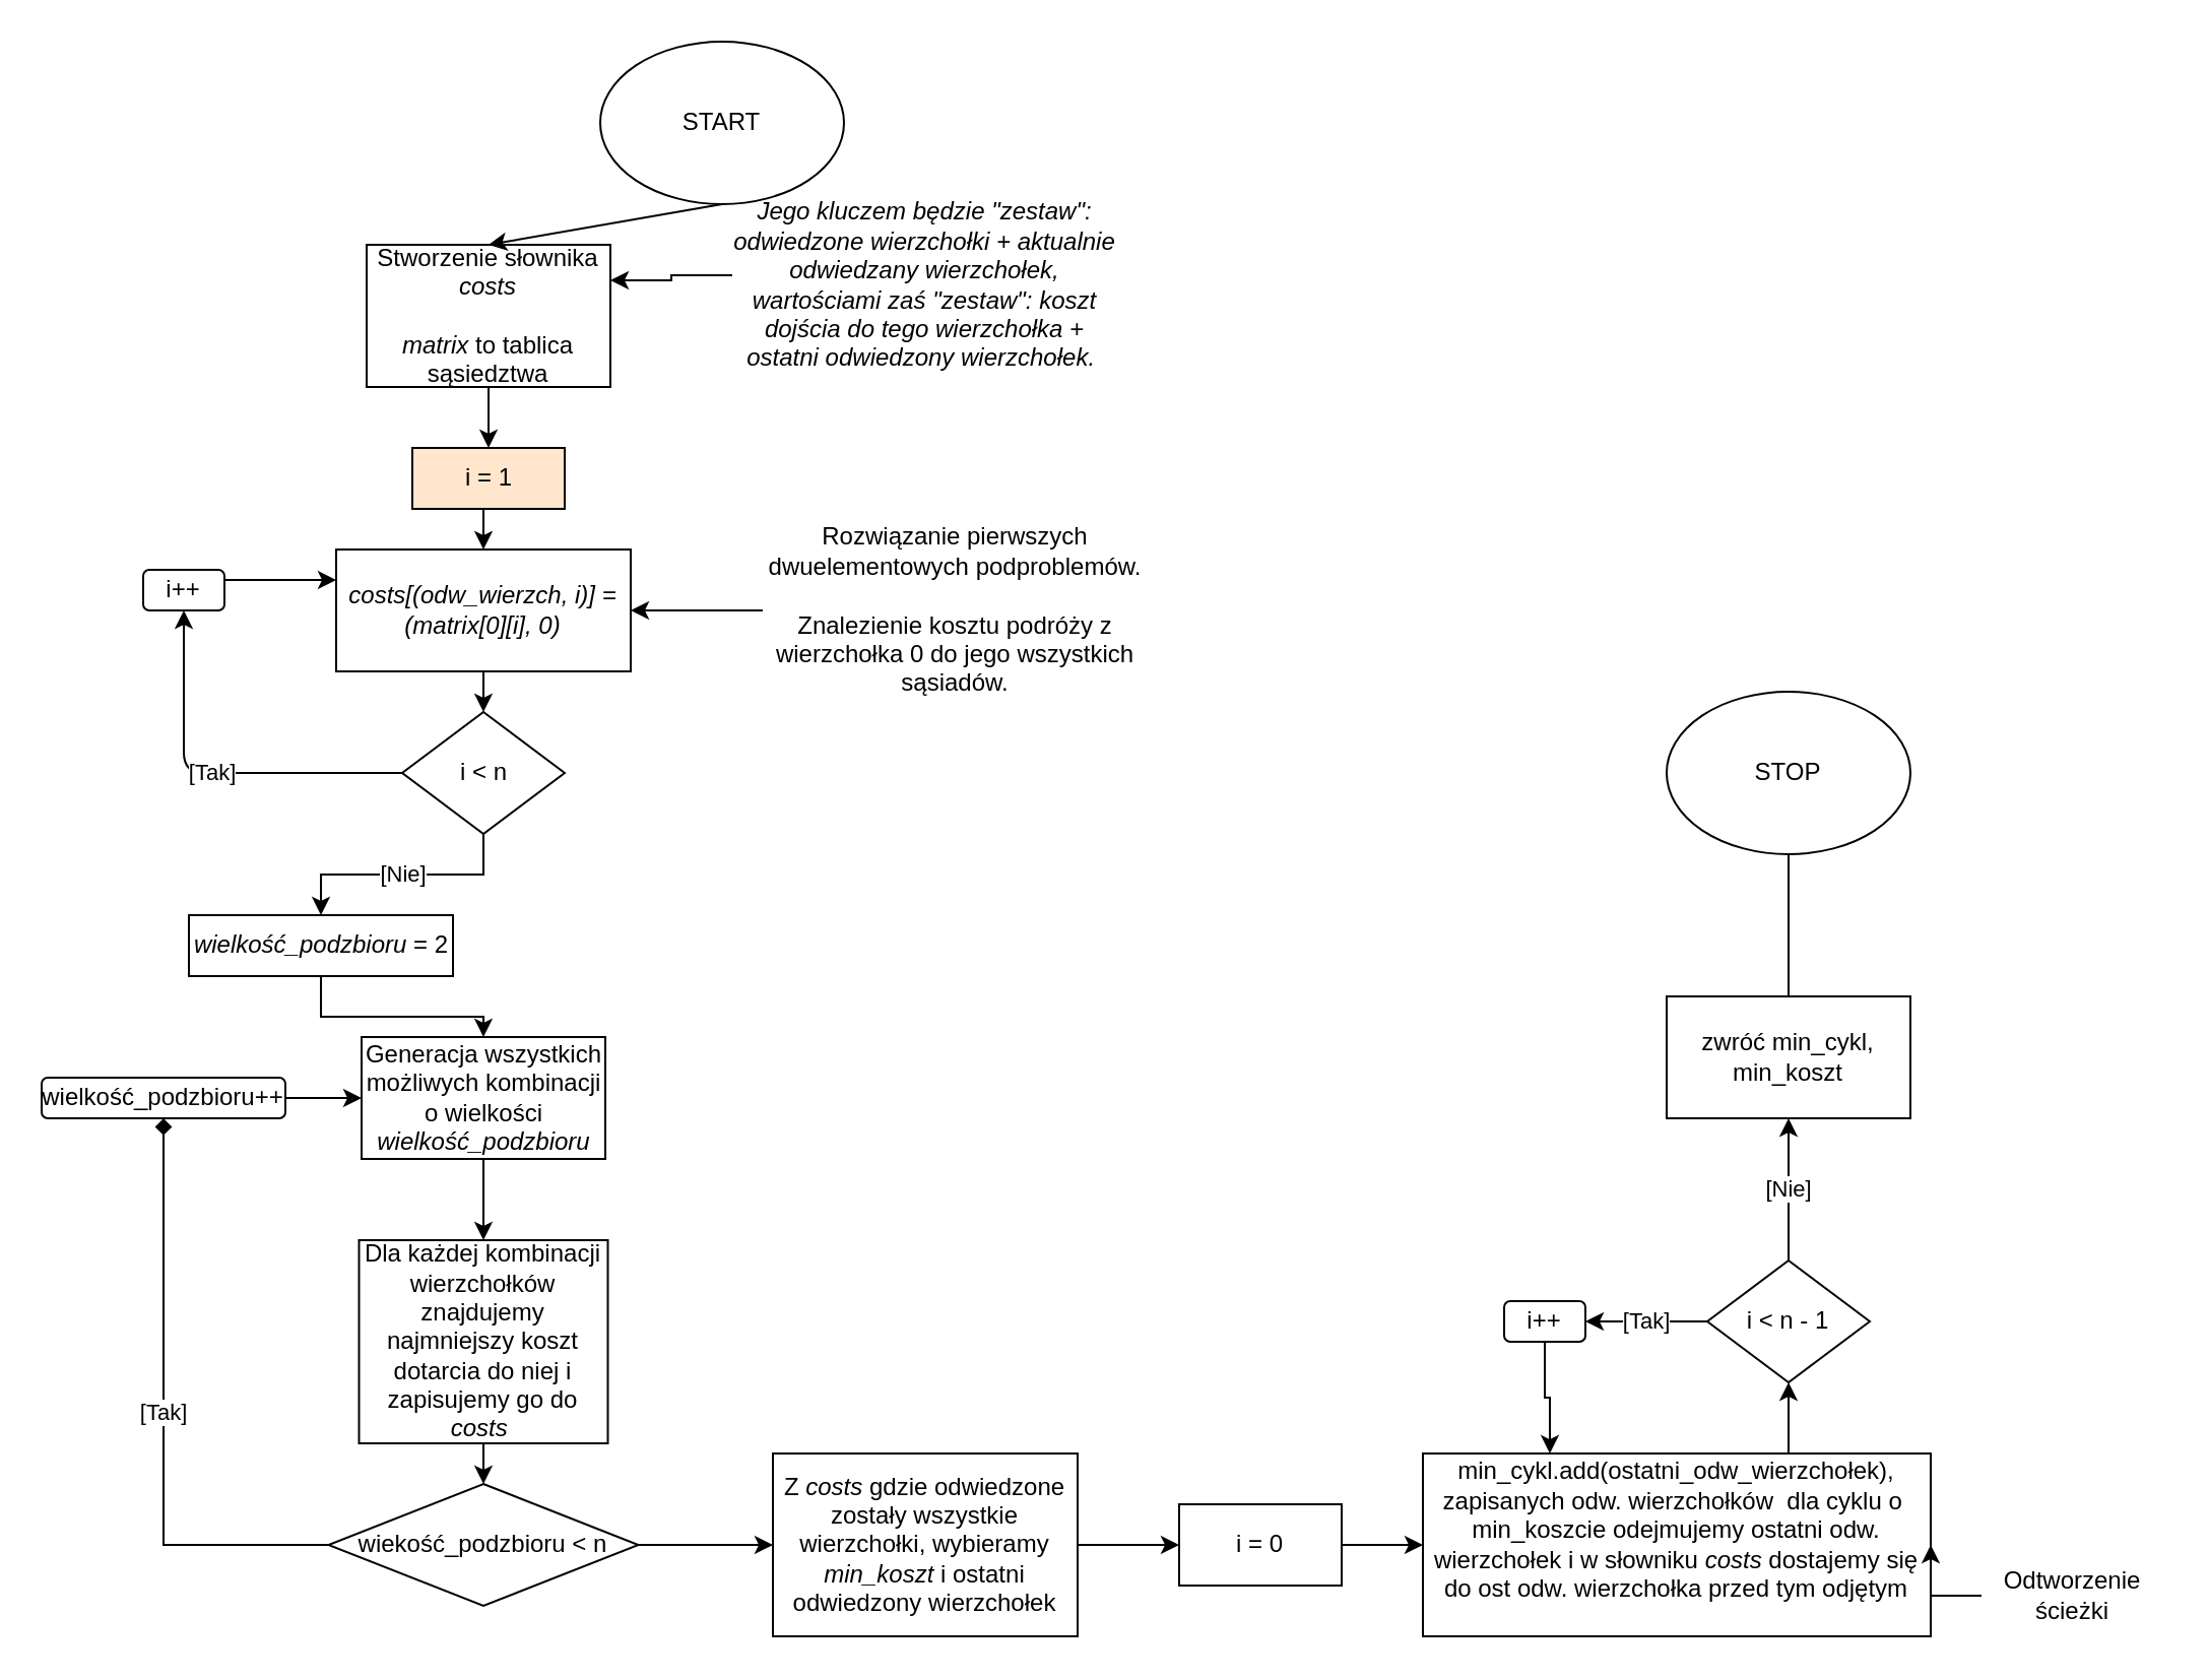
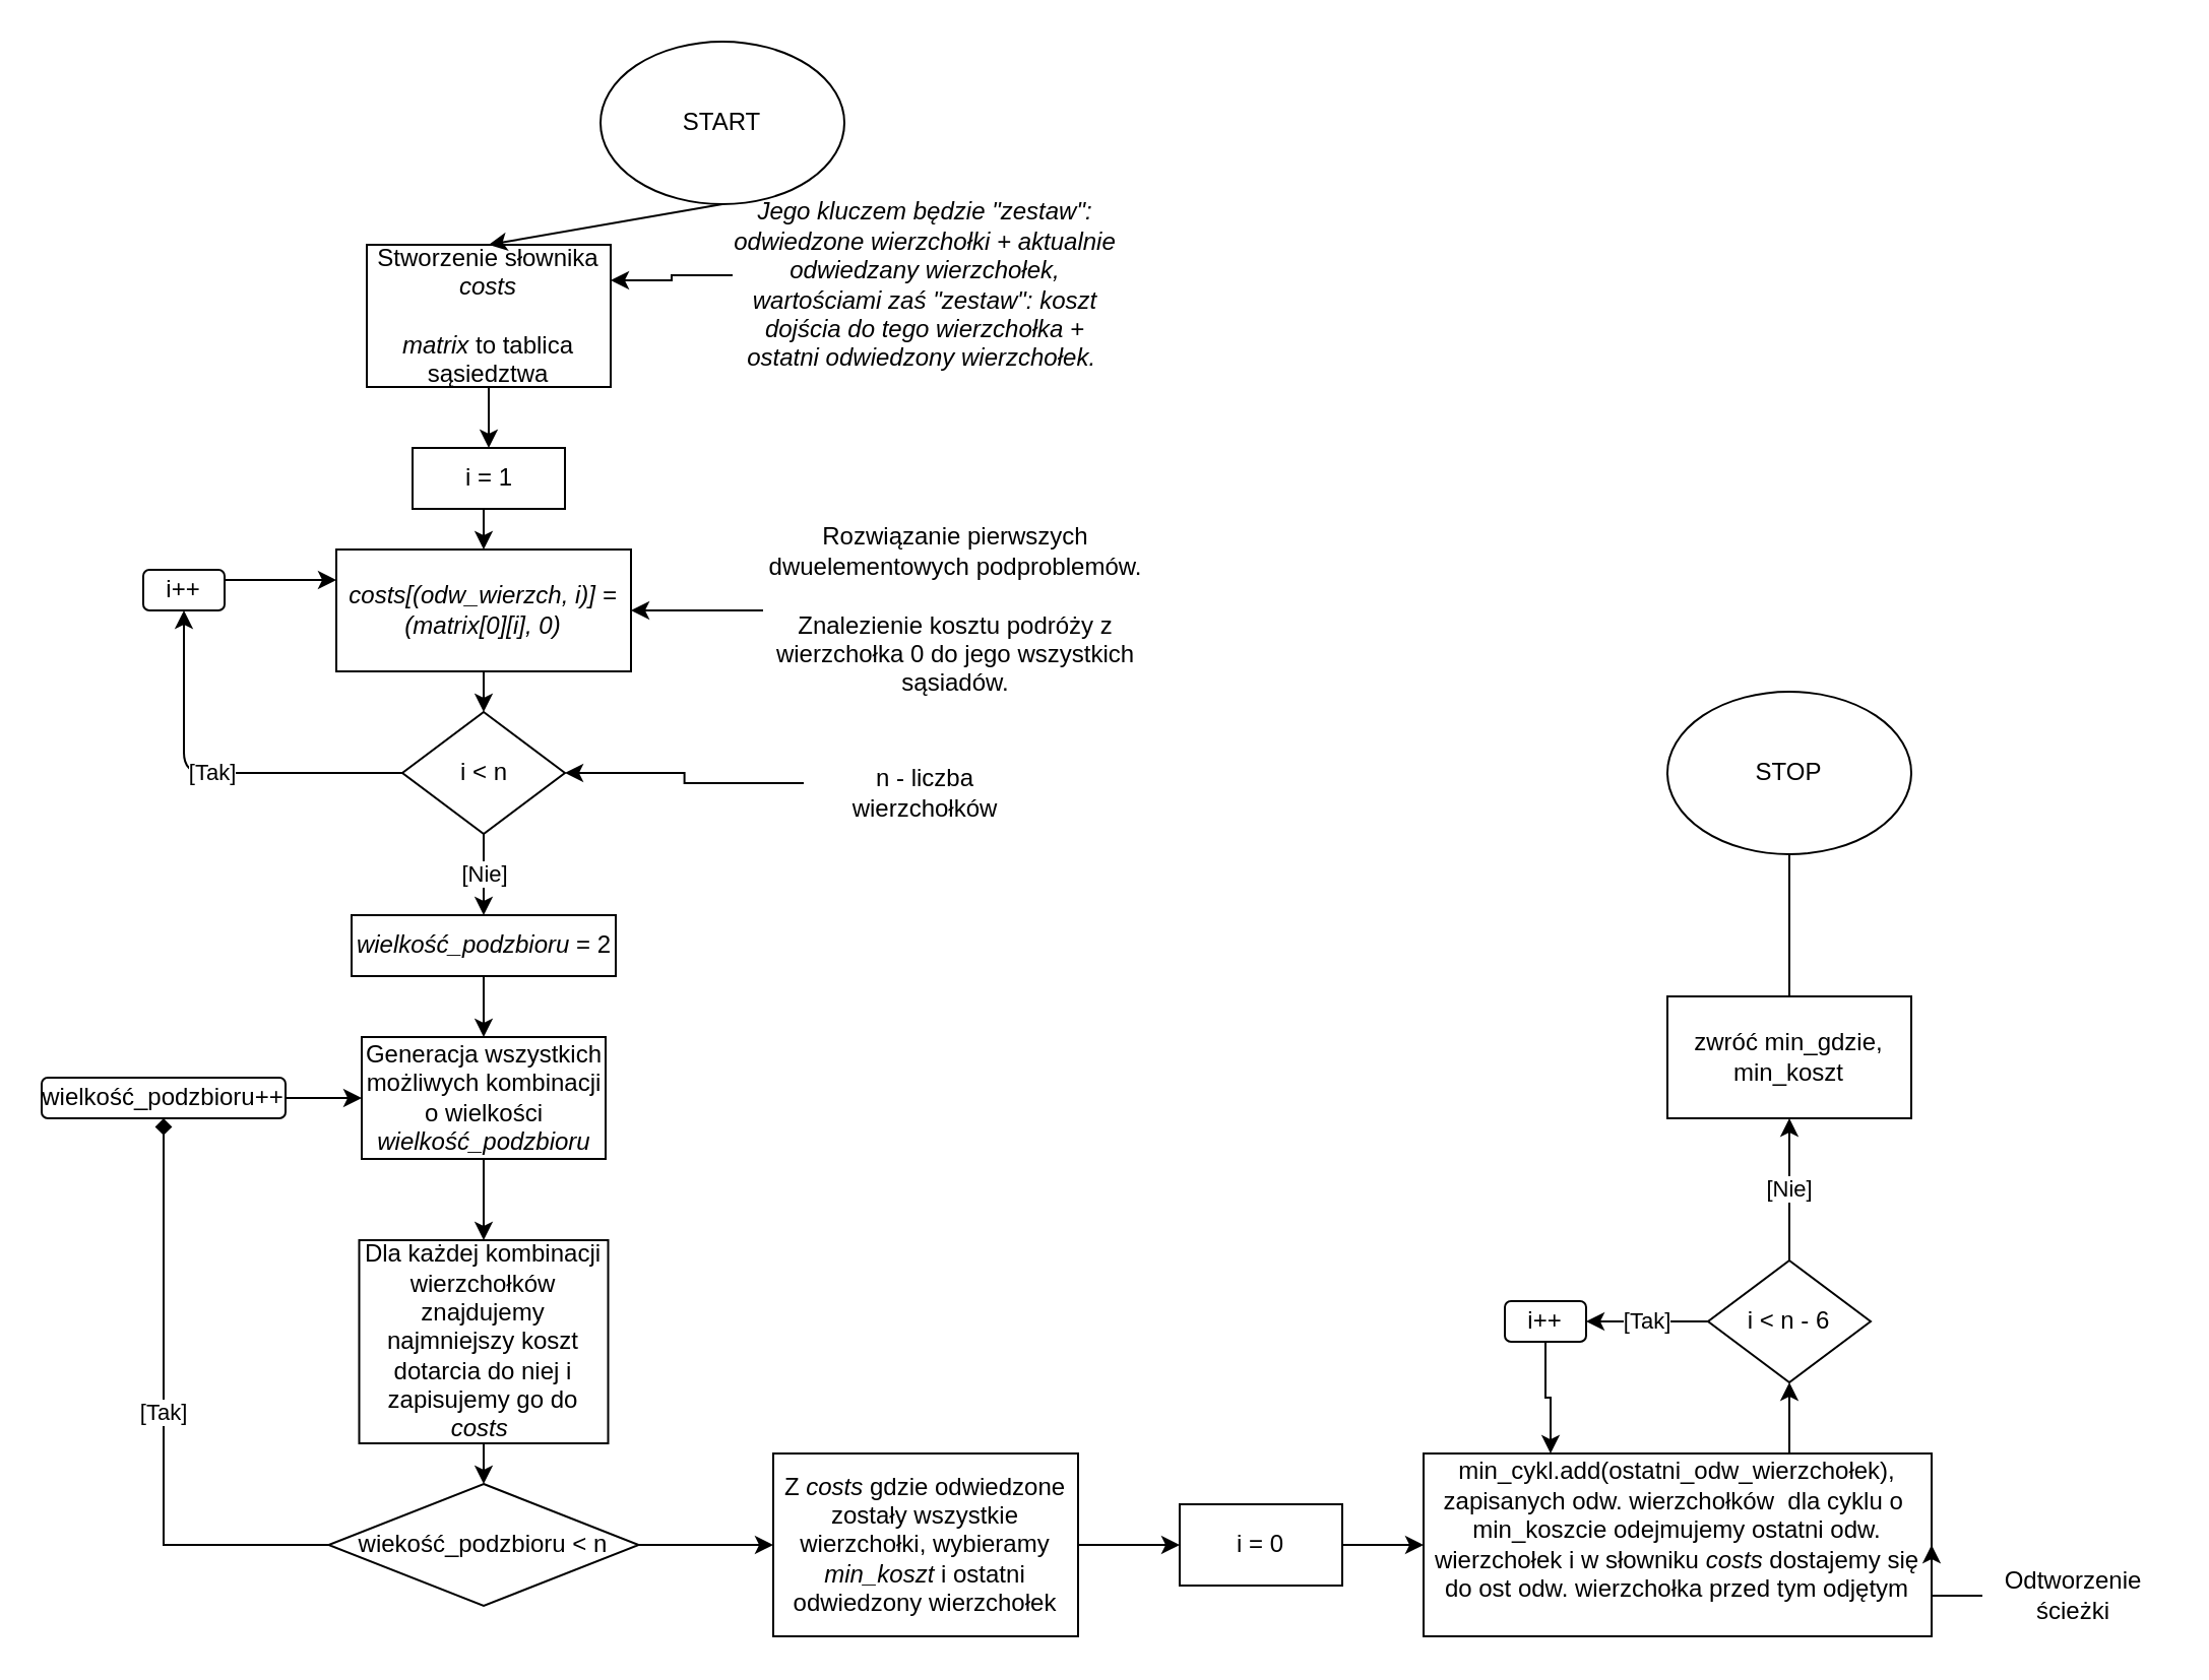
- <mxCell id="8" value="i = 1" style="rounded=0;whiteSpace=wrap;html=1;fillColor=#ffe6cc;" vertex="1" parent="1"><mxGeometry x="202.5" y="220" width="75" height="30" as="geometry" /></mxCell>
+ <mxCell id="8" value="i = 1" style="rounded=0;whiteSpace=wrap;html=1;" vertex="1" parent="1"><mxGeometry x="202.5" y="220" width="75" height="30" as="geometry" /></mxCell>
+ <mxCell id="15" style="edgeStyle=orthogonalEdgeStyle;rounded=0;orthogonalLoop=1;jettySize=auto;html=1;exitX=0;exitY=0.25;exitDx=0;exitDy=0;entryX=1;entryY=0.5;entryDx=0;entryDy=0;" edge="1" parent="1" source="16" target="14"><mxGeometry relative="1" as="geometry" /></mxCell>
+ <mxCell id="16" value="n - liczba wierzchołków" style="text;html=1;strokeColor=none;fillColor=none;align=center;verticalAlign=middle;whiteSpace=wrap;rounded=0;" vertex="1" parent="1"><mxGeometry x="395" y="380" width="120" height="20" as="geometry" /></mxCell>
- <mxCell id="20" value="&lt;i&gt;wielkość_podzbioru&lt;/i&gt; = 2" style="rounded=0;whiteSpace=wrap;html=1;" vertex="1" parent="1"><mxGeometry x="92.5" y="450" width="130" height="30" as="geometry" /></mxCell>
+ <mxCell id="20" value="&lt;i&gt;wielkość_podzbioru&lt;/i&gt; = 2" style="rounded=0;whiteSpace=wrap;html=1;" vertex="1" parent="1"><mxGeometry x="172.5" y="450" width="130" height="30" as="geometry" /></mxCell>
- <mxCell id="46" value="zwróć min_cykl, min_koszt" style="rounded=0;whiteSpace=wrap;html=1;" vertex="1" parent="1"><mxGeometry x="820" y="490" width="120" height="60" as="geometry" /></mxCell>
+ <mxCell id="46" value="zwróć min_gdzie, min_koszt" style="rounded=0;whiteSpace=wrap;html=1;" vertex="1" parent="1"><mxGeometry x="820" y="490" width="120" height="60" as="geometry" /></mxCell>
- <mxCell id="40" value="i &amp;lt; n - 1" style="rhombus;whiteSpace=wrap;html=1;" vertex="1" parent="1"><mxGeometry x="840" y="620" width="80" height="60" as="geometry" /></mxCell>
+ <mxCell id="40" value="i &amp;lt; n - 6" style="rhombus;whiteSpace=wrap;html=1;" vertex="1" parent="1"><mxGeometry x="840" y="620" width="80" height="60" as="geometry" /></mxCell>
